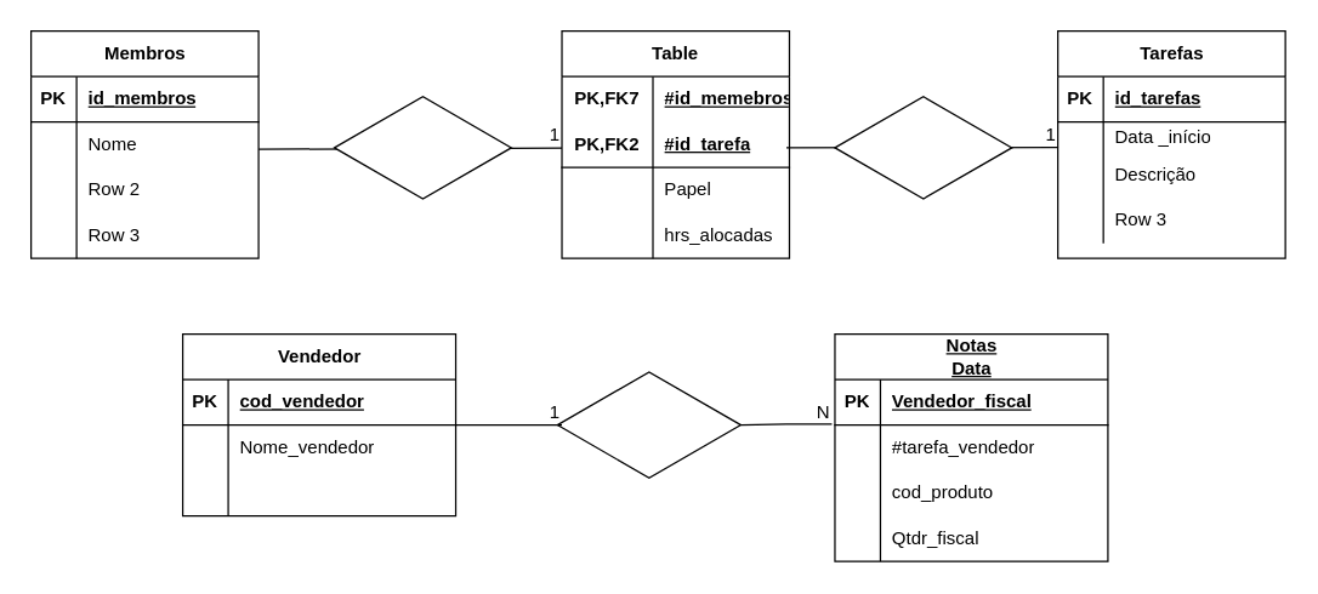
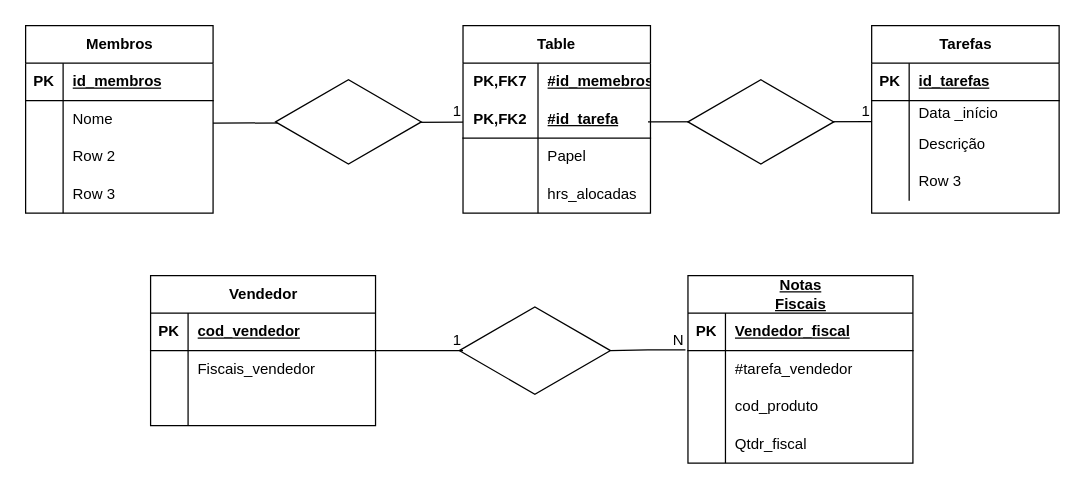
- <mxCell id="57" value="&lt;span style=&quot;text-align: left; text-wrap: wrap; text-decoration-line: underline;&quot;&gt;Notas Data&lt;/span&gt;" style="shape=table;startSize=30;container=1;collapsible=1;childLayout=tableLayout;fixedRows=1;rowLines=0;fontStyle=1;align=center;resizeLast=1;html=1;" vertex="1" parent="1"><mxGeometry x="550" y="220" width="180" height="150" as="geometry" /></mxCell>
+ <mxCell id="57" value="&lt;span style=&quot;text-align: left; text-wrap: wrap; text-decoration-line: underline;&quot;&gt;Notas Fiscais&lt;/span&gt;" style="shape=table;startSize=30;container=1;collapsible=1;childLayout=tableLayout;fixedRows=1;rowLines=0;fontStyle=1;align=center;resizeLast=1;html=1;" vertex="1" parent="1"><mxGeometry x="550" y="220" width="180" height="150" as="geometry" /></mxCell>
- <mxCell id="53" value="Nome_vendedor" style="shape=partialRectangle;connectable=0;fillColor=none;top=0;left=0;bottom=0;right=0;align=left;spacingLeft=6;overflow=hidden;whiteSpace=wrap;html=1;" vertex="1" parent="51"><mxGeometry x="30" width="150" height="30" as="geometry"><mxRectangle width="150" height="30" as="alternateBounds" /></mxGeometry></mxCell>
+ <mxCell id="53" value="Fiscais_vendedor" style="shape=partialRectangle;connectable=0;fillColor=none;top=0;left=0;bottom=0;right=0;align=left;spacingLeft=6;overflow=hidden;whiteSpace=wrap;html=1;" vertex="1" parent="51"><mxGeometry x="30" width="150" height="30" as="geometry"><mxRectangle width="150" height="30" as="alternateBounds" /></mxGeometry></mxCell>
